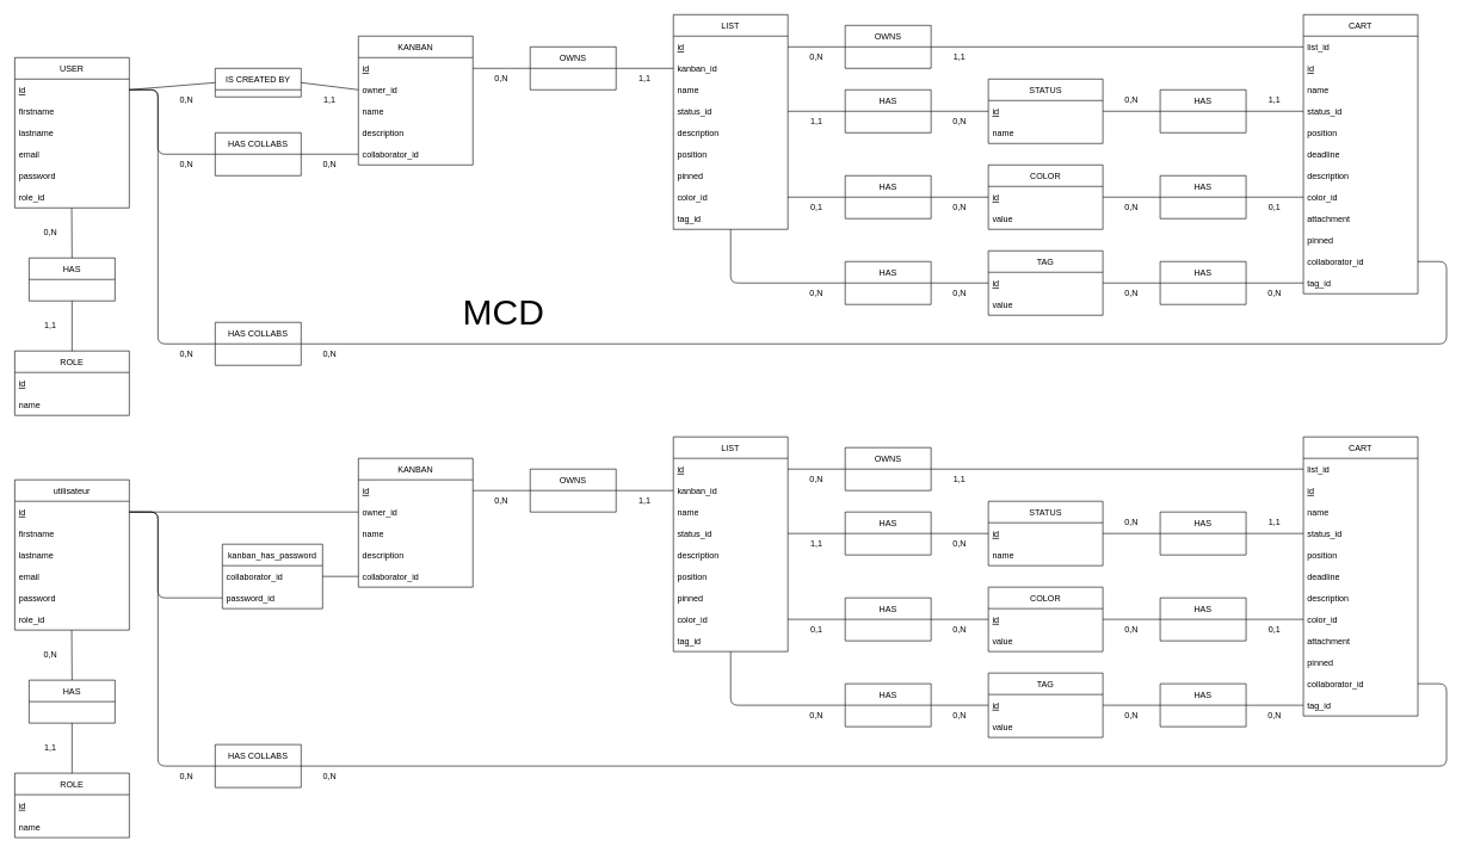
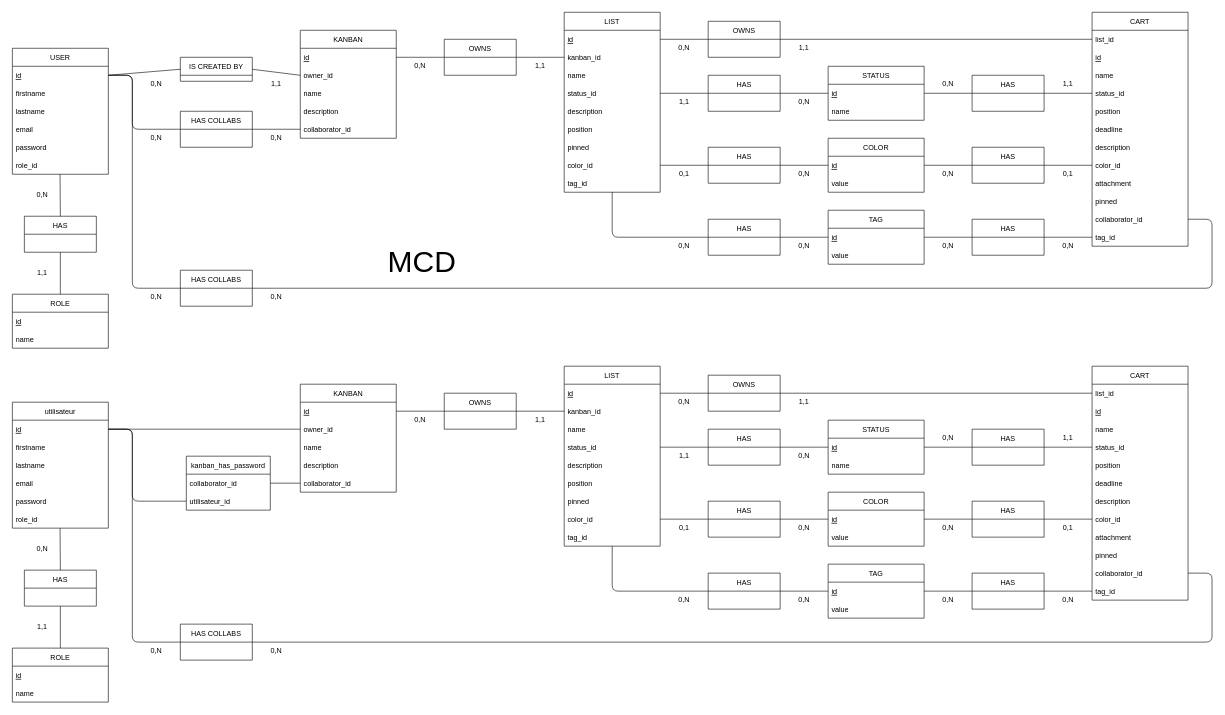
- <mxCell id="214" value="password_id" style="text;strokeColor=none;fillColor=none;align=left;verticalAlign=middle;spacingLeft=4;spacingRight=4;overflow=hidden;points=[[0,0.5],[1,0.5]];portConstraint=eastwest;rotatable=0;fontSize=12;" vertex="1" parent="212"><mxGeometry y="60" width="140" height="30" as="geometry" /></mxCell>
+ <mxCell id="214" value="utilisateur_id" style="text;strokeColor=none;fillColor=none;align=left;verticalAlign=middle;spacingLeft=4;spacingRight=4;overflow=hidden;points=[[0,0.5],[1,0.5]];portConstraint=eastwest;rotatable=0;fontSize=12;" vertex="1" parent="212"><mxGeometry y="60" width="140" height="30" as="geometry" /></mxCell>
